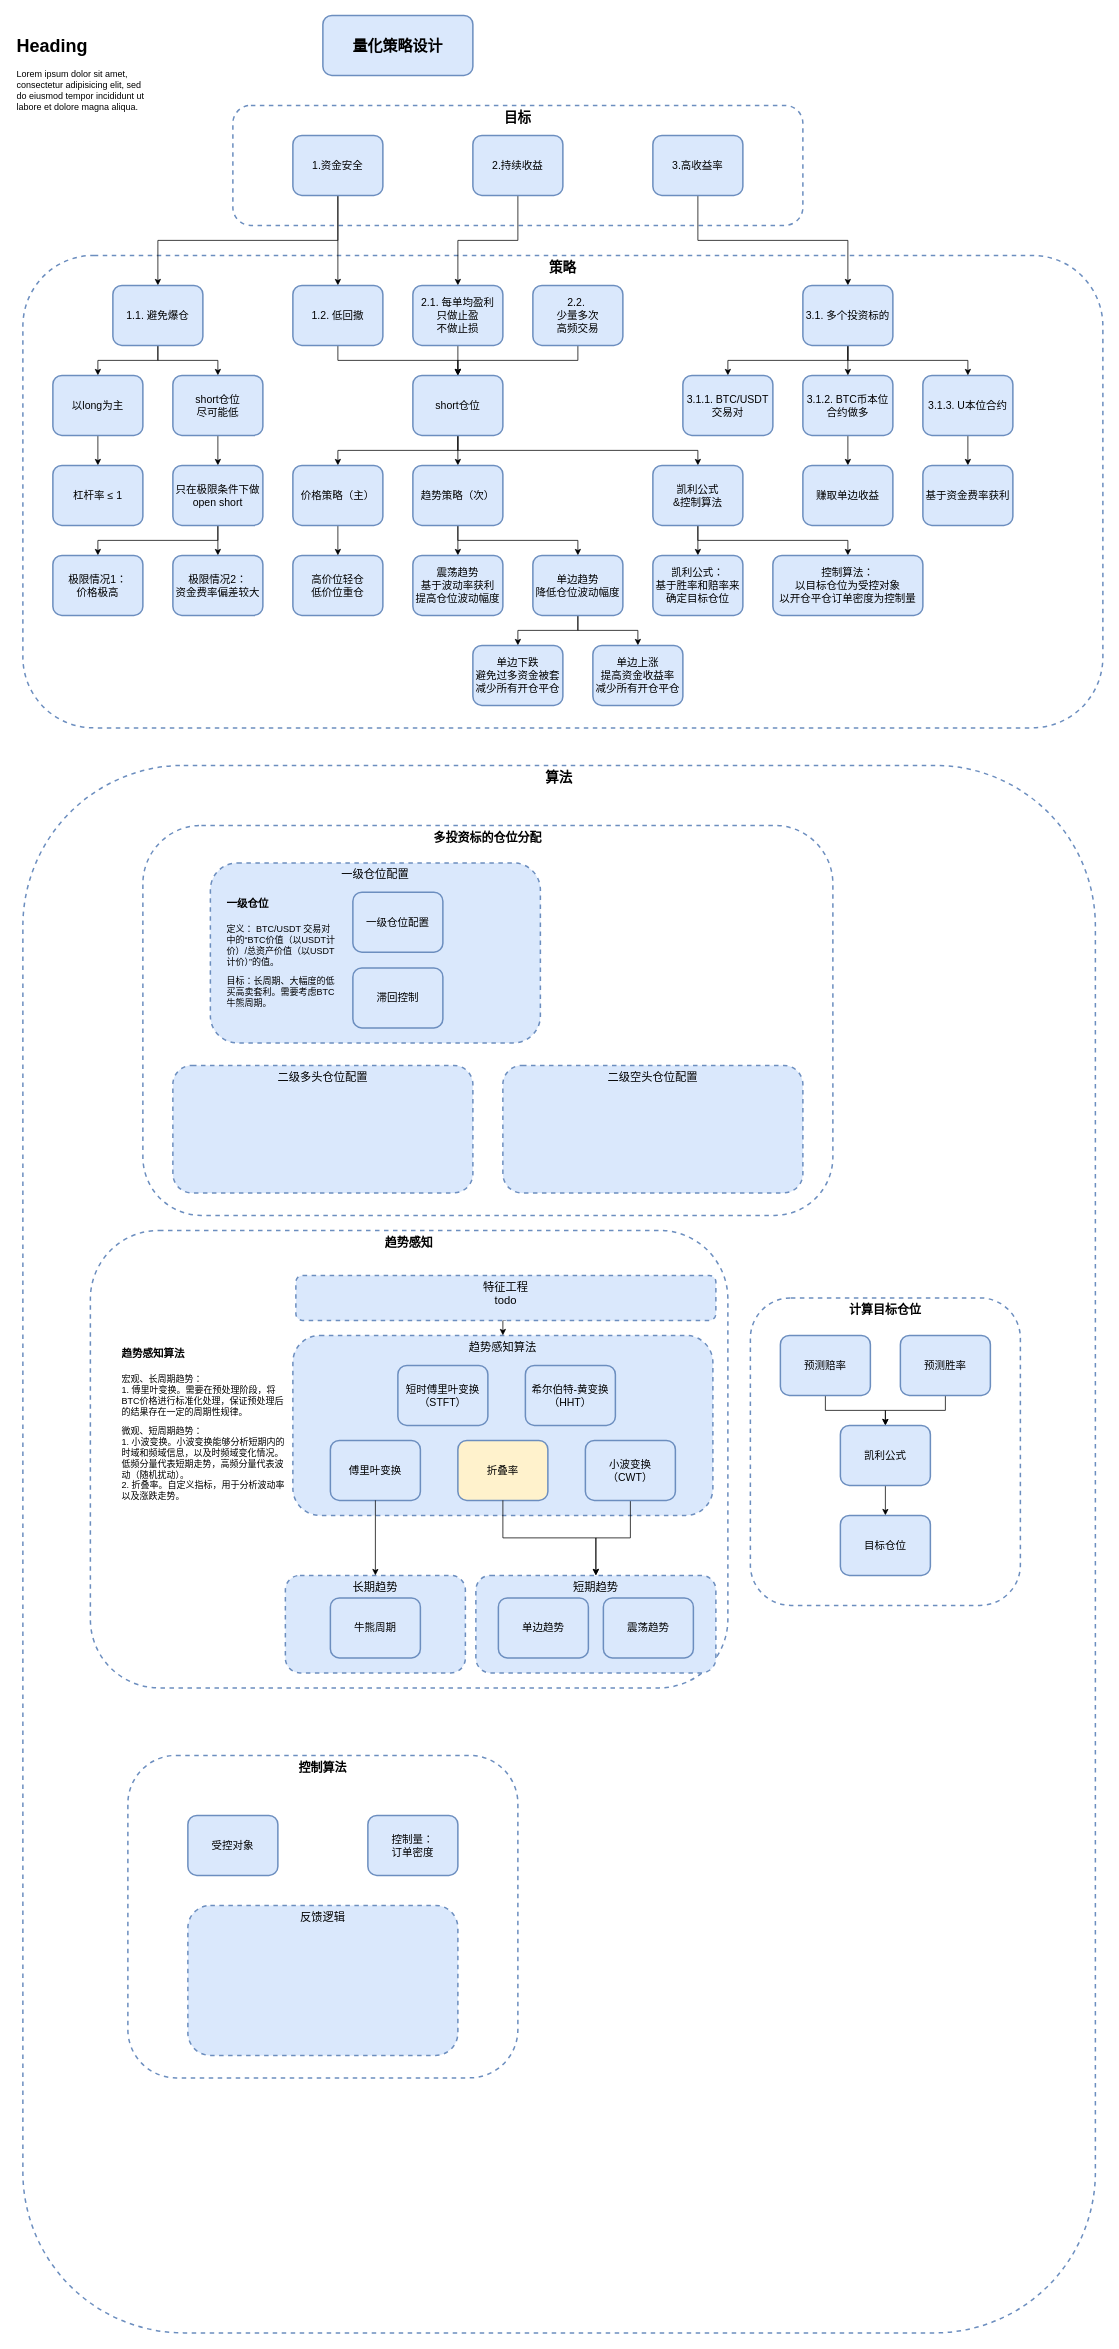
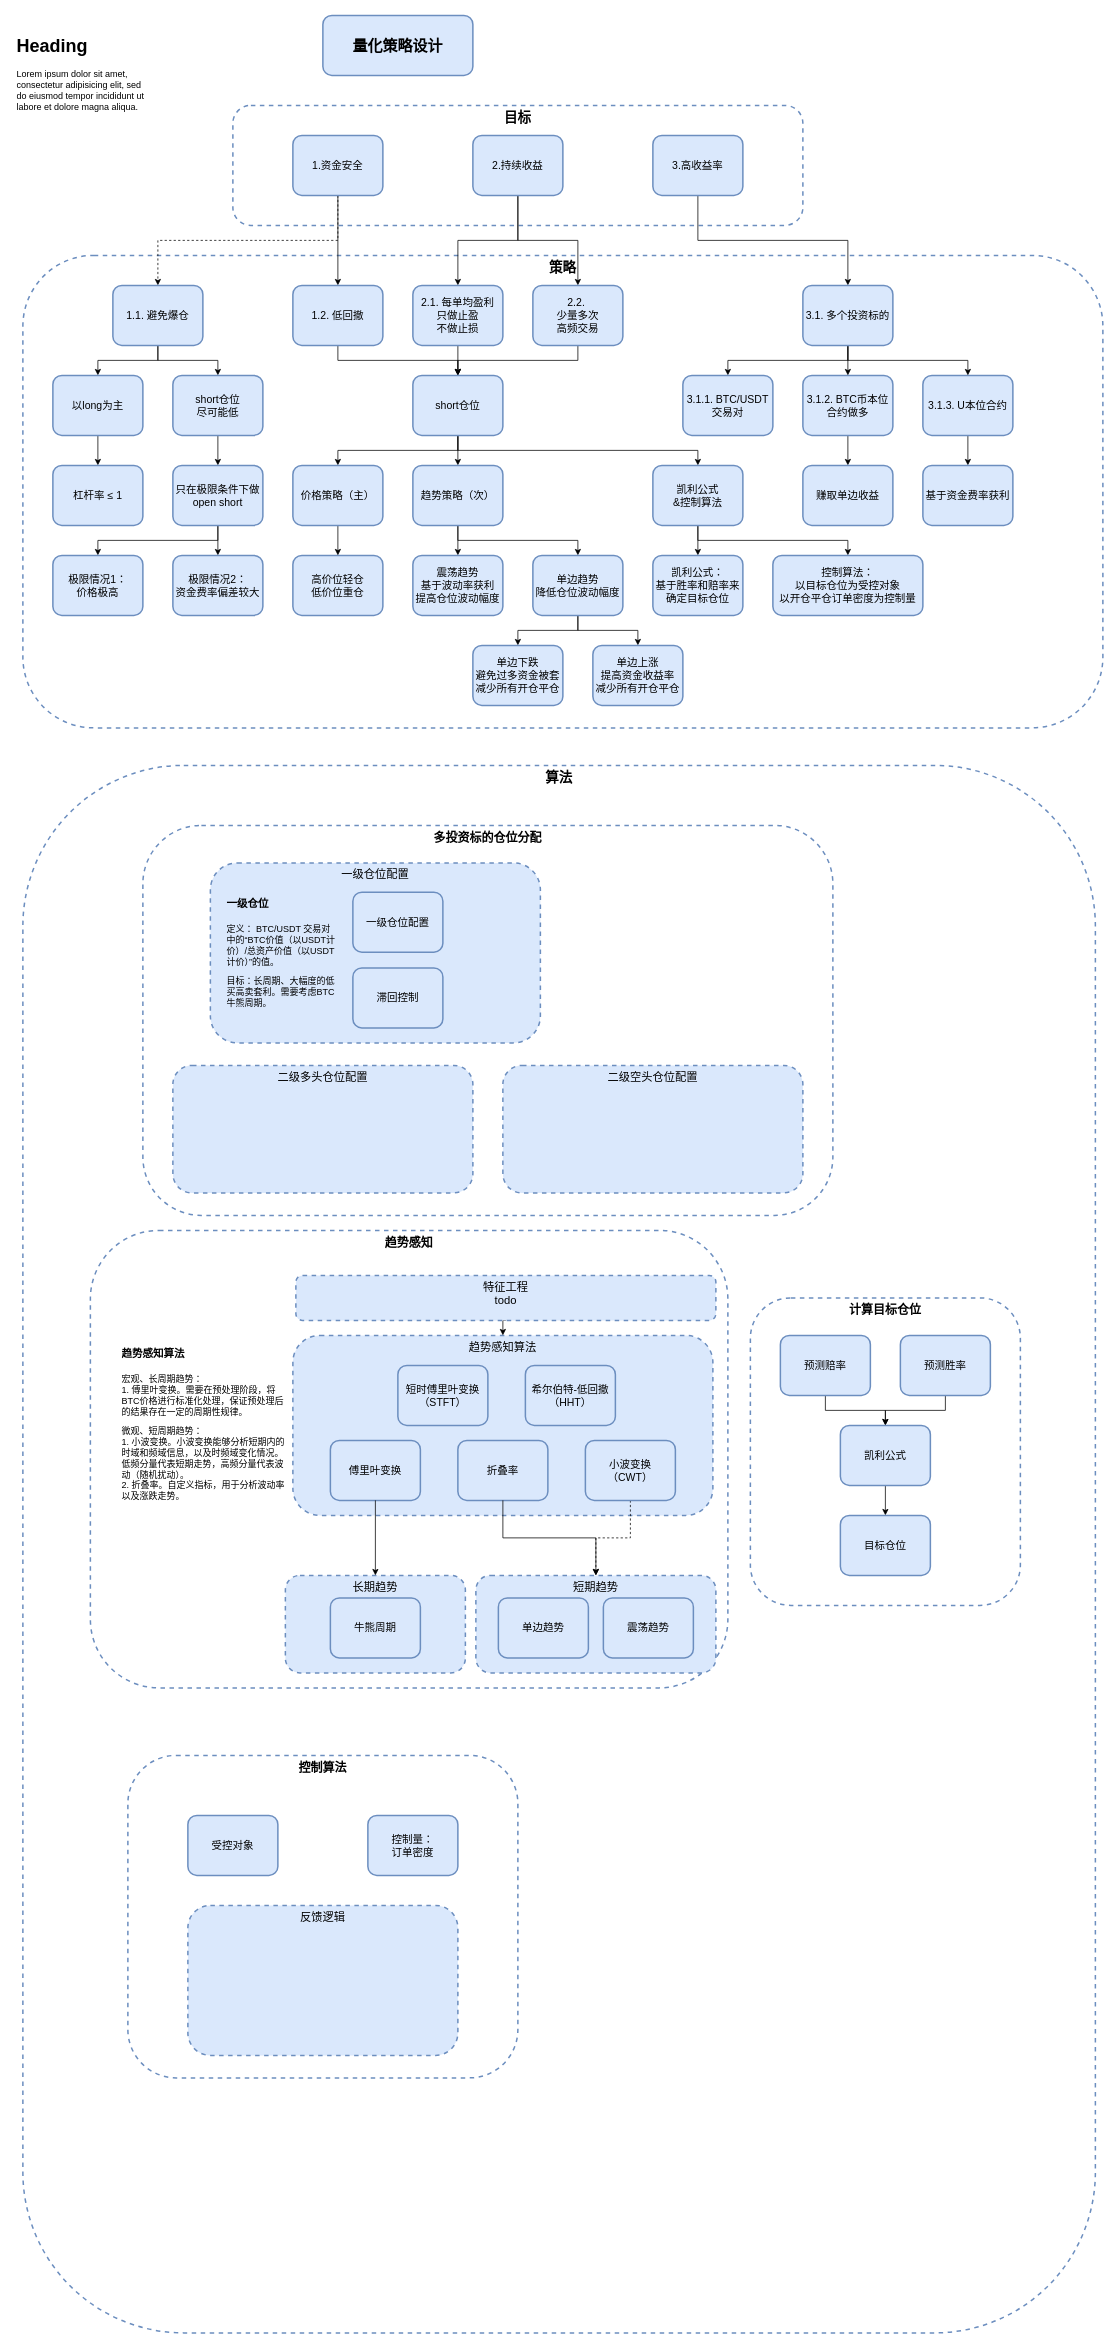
- <mxCell id="6" style="edgeStyle=orthogonalEdgeStyle;rounded=0;orthogonalLoop=1;jettySize=auto;html=1;exitX=0.5;exitY=1;exitDx=0;exitDy=0;entryX=0.5;entryY=0;entryDx=0;entryDy=0;" parent="1" source="8" target="16" edge="1"><mxGeometry relative="1" as="geometry" /></mxCell>
+ <mxCell id="6" style="edgeStyle=orthogonalEdgeStyle;rounded=0;orthogonalLoop=1;jettySize=auto;html=1;exitX=0.5;exitY=1;exitDx=0;exitDy=0;entryX=0.5;entryY=0;entryDx=0;entryDy=0;dashed=1;" parent="1" source="8" target="16" edge="1"><mxGeometry relative="1" as="geometry" /></mxCell>
+ <mxCell id="10" style="edgeStyle=orthogonalEdgeStyle;rounded=0;orthogonalLoop=1;jettySize=auto;html=1;exitX=0.5;exitY=1;exitDx=0;exitDy=0;" parent="1" source="11" target="22" edge="1"><mxGeometry relative="1" as="geometry" /></mxCell>
- <mxCell id="83" value="希尔伯特-黄变换（HHT）" style="rounded=1;whiteSpace=wrap;html=1;fillColor=#dae8fc;strokeColor=#6c8ebf;fontSize=14;fontStyle=0;strokeWidth=2;" vertex="1" parent="1"><mxGeometry x="700" y="1820" width="120" height="80" as="geometry" /></mxCell>
+ <mxCell id="83" value="希尔伯特-低回撤（HHT）" style="rounded=1;whiteSpace=wrap;html=1;fillColor=#dae8fc;strokeColor=#6c8ebf;fontSize=14;fontStyle=0;strokeWidth=2;" vertex="1" parent="1"><mxGeometry x="700" y="1820" width="120" height="80" as="geometry" /></mxCell>
- <mxCell id="87" value="折叠率" style="rounded=1;whiteSpace=wrap;html=1;fillColor=#fff2cc;strokeColor=#6c8ebf;fontSize=14;fontStyle=0;strokeWidth=2;" vertex="1" parent="1"><mxGeometry x="610" y="1920" width="120" height="80" as="geometry" /></mxCell>
+ <mxCell id="87" value="折叠率" style="rounded=1;whiteSpace=wrap;html=1;fillColor=#dae8fc;strokeColor=#6c8ebf;fontSize=14;fontStyle=0;strokeWidth=2;" vertex="1" parent="1"><mxGeometry x="610" y="1920" width="120" height="80" as="geometry" /></mxCell>
- <mxCell id="81" style="edgeStyle=orthogonalEdgeStyle;rounded=0;orthogonalLoop=1;jettySize=auto;html=1;exitX=0.5;exitY=1;exitDx=0;exitDy=0;" edge="1" parent="1" source="82" target="84"><mxGeometry relative="1" as="geometry" /></mxCell>
+ <mxCell id="81" style="edgeStyle=orthogonalEdgeStyle;rounded=0;orthogonalLoop=1;jettySize=auto;html=1;exitX=0.5;exitY=1;exitDx=0;exitDy=0;dashed=1;" edge="1" parent="1" source="82" target="84"><mxGeometry relative="1" as="geometry" /></mxCell>
